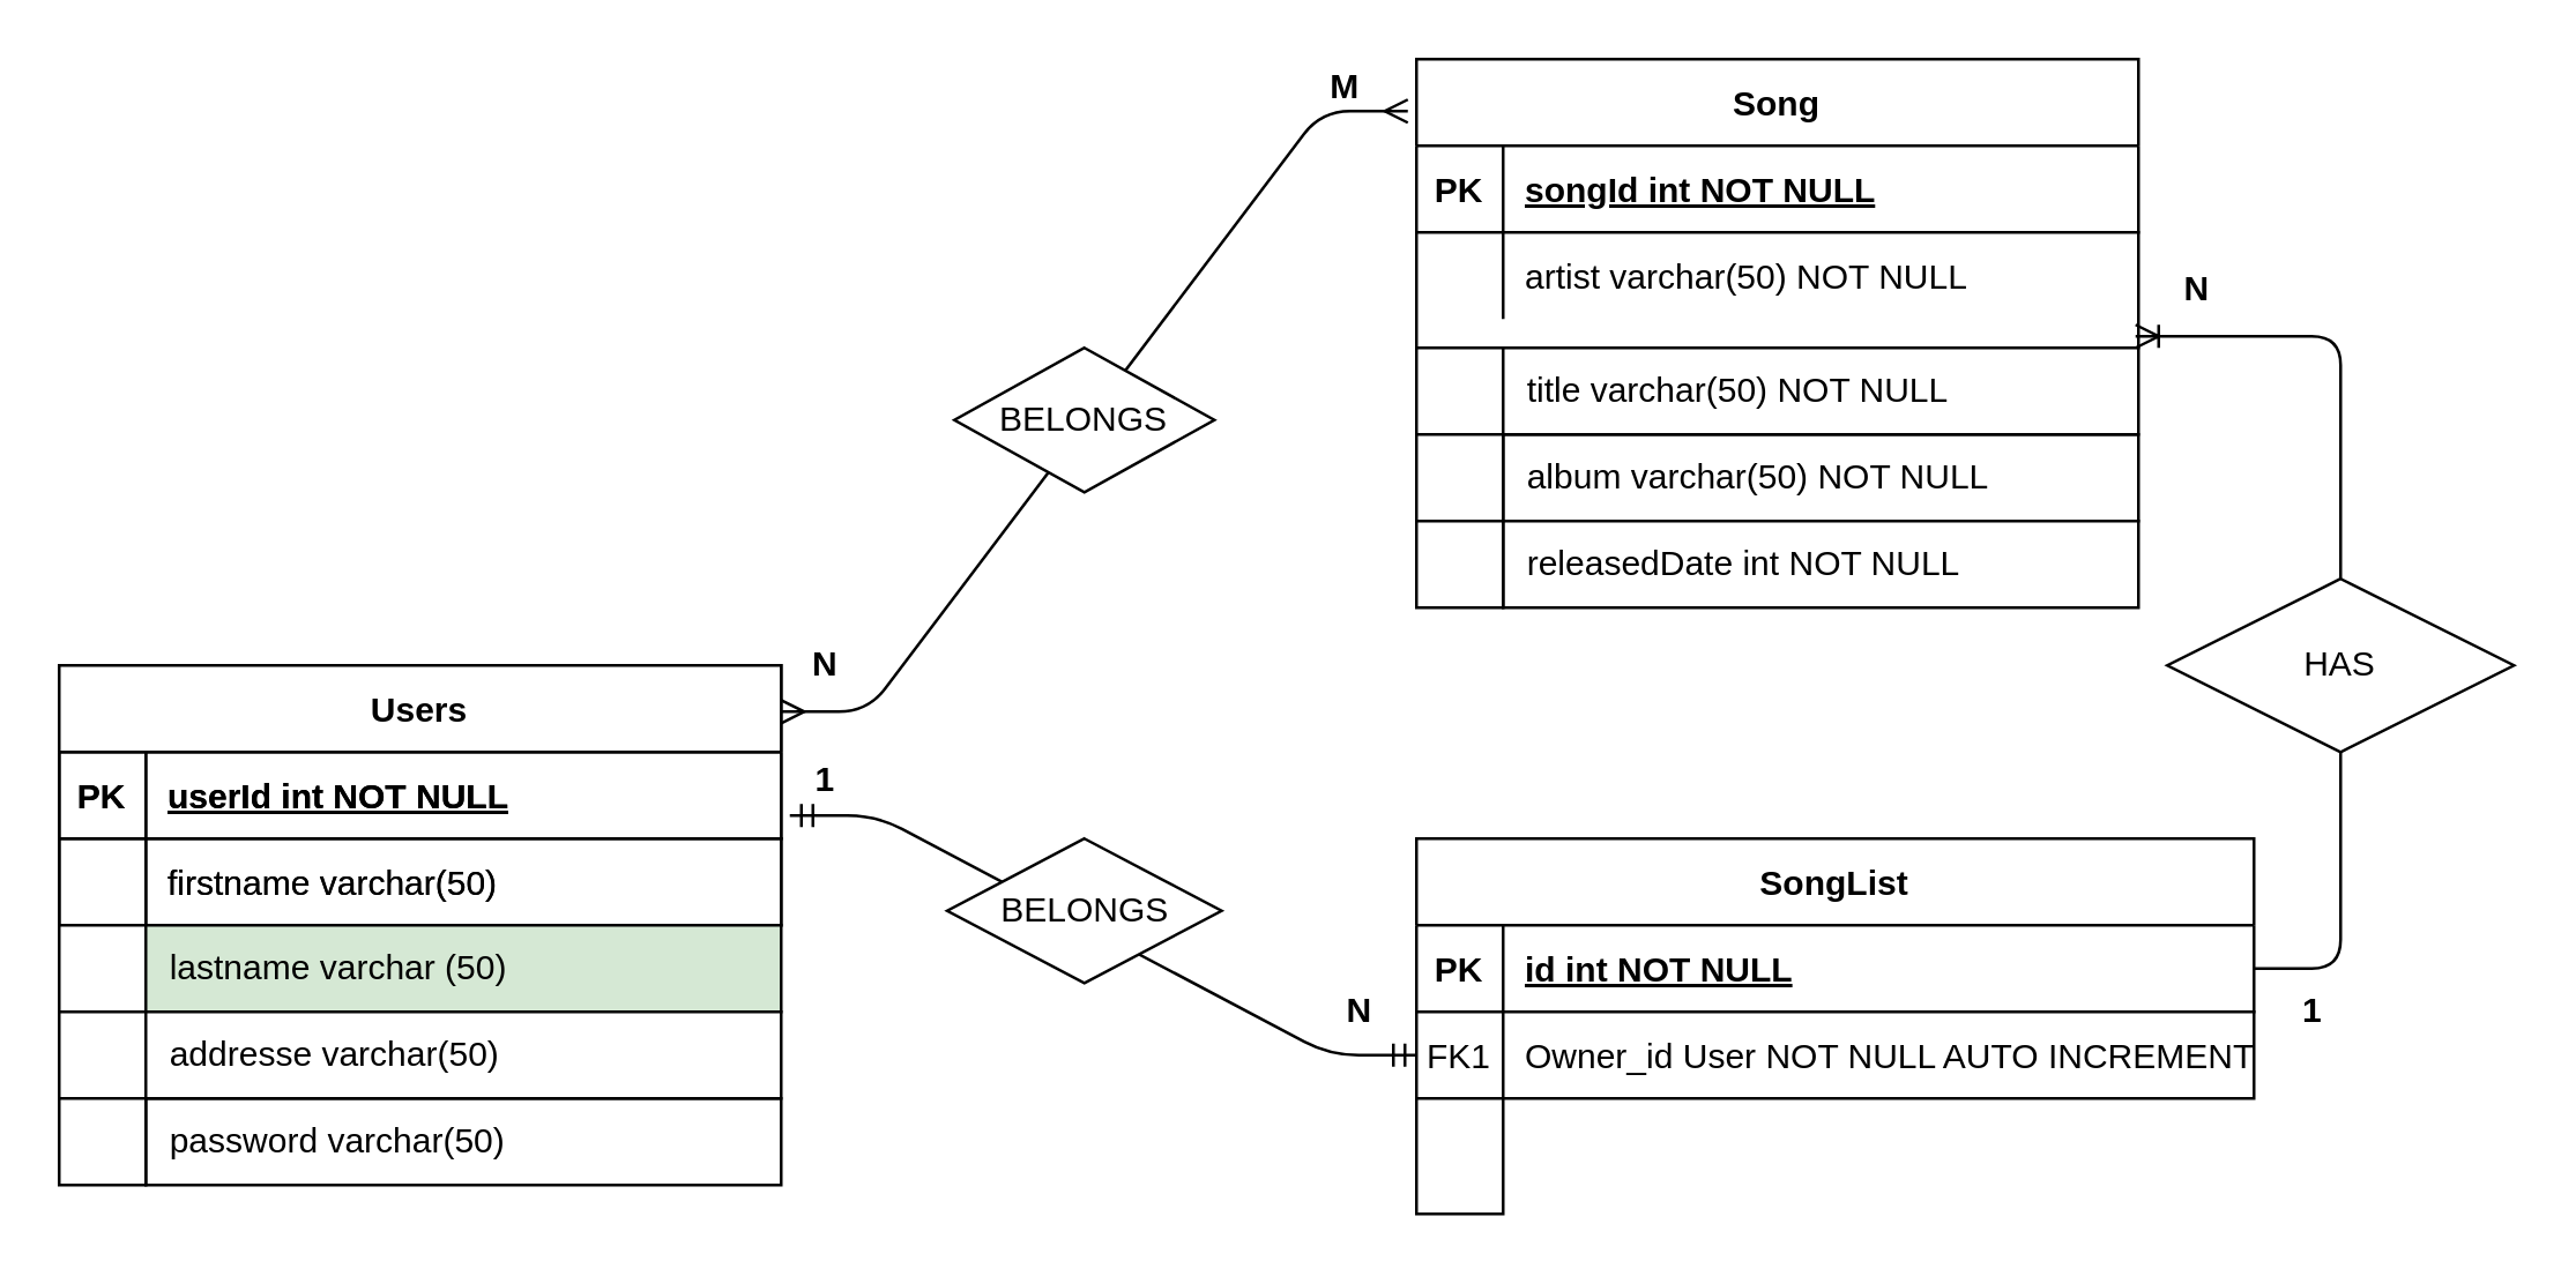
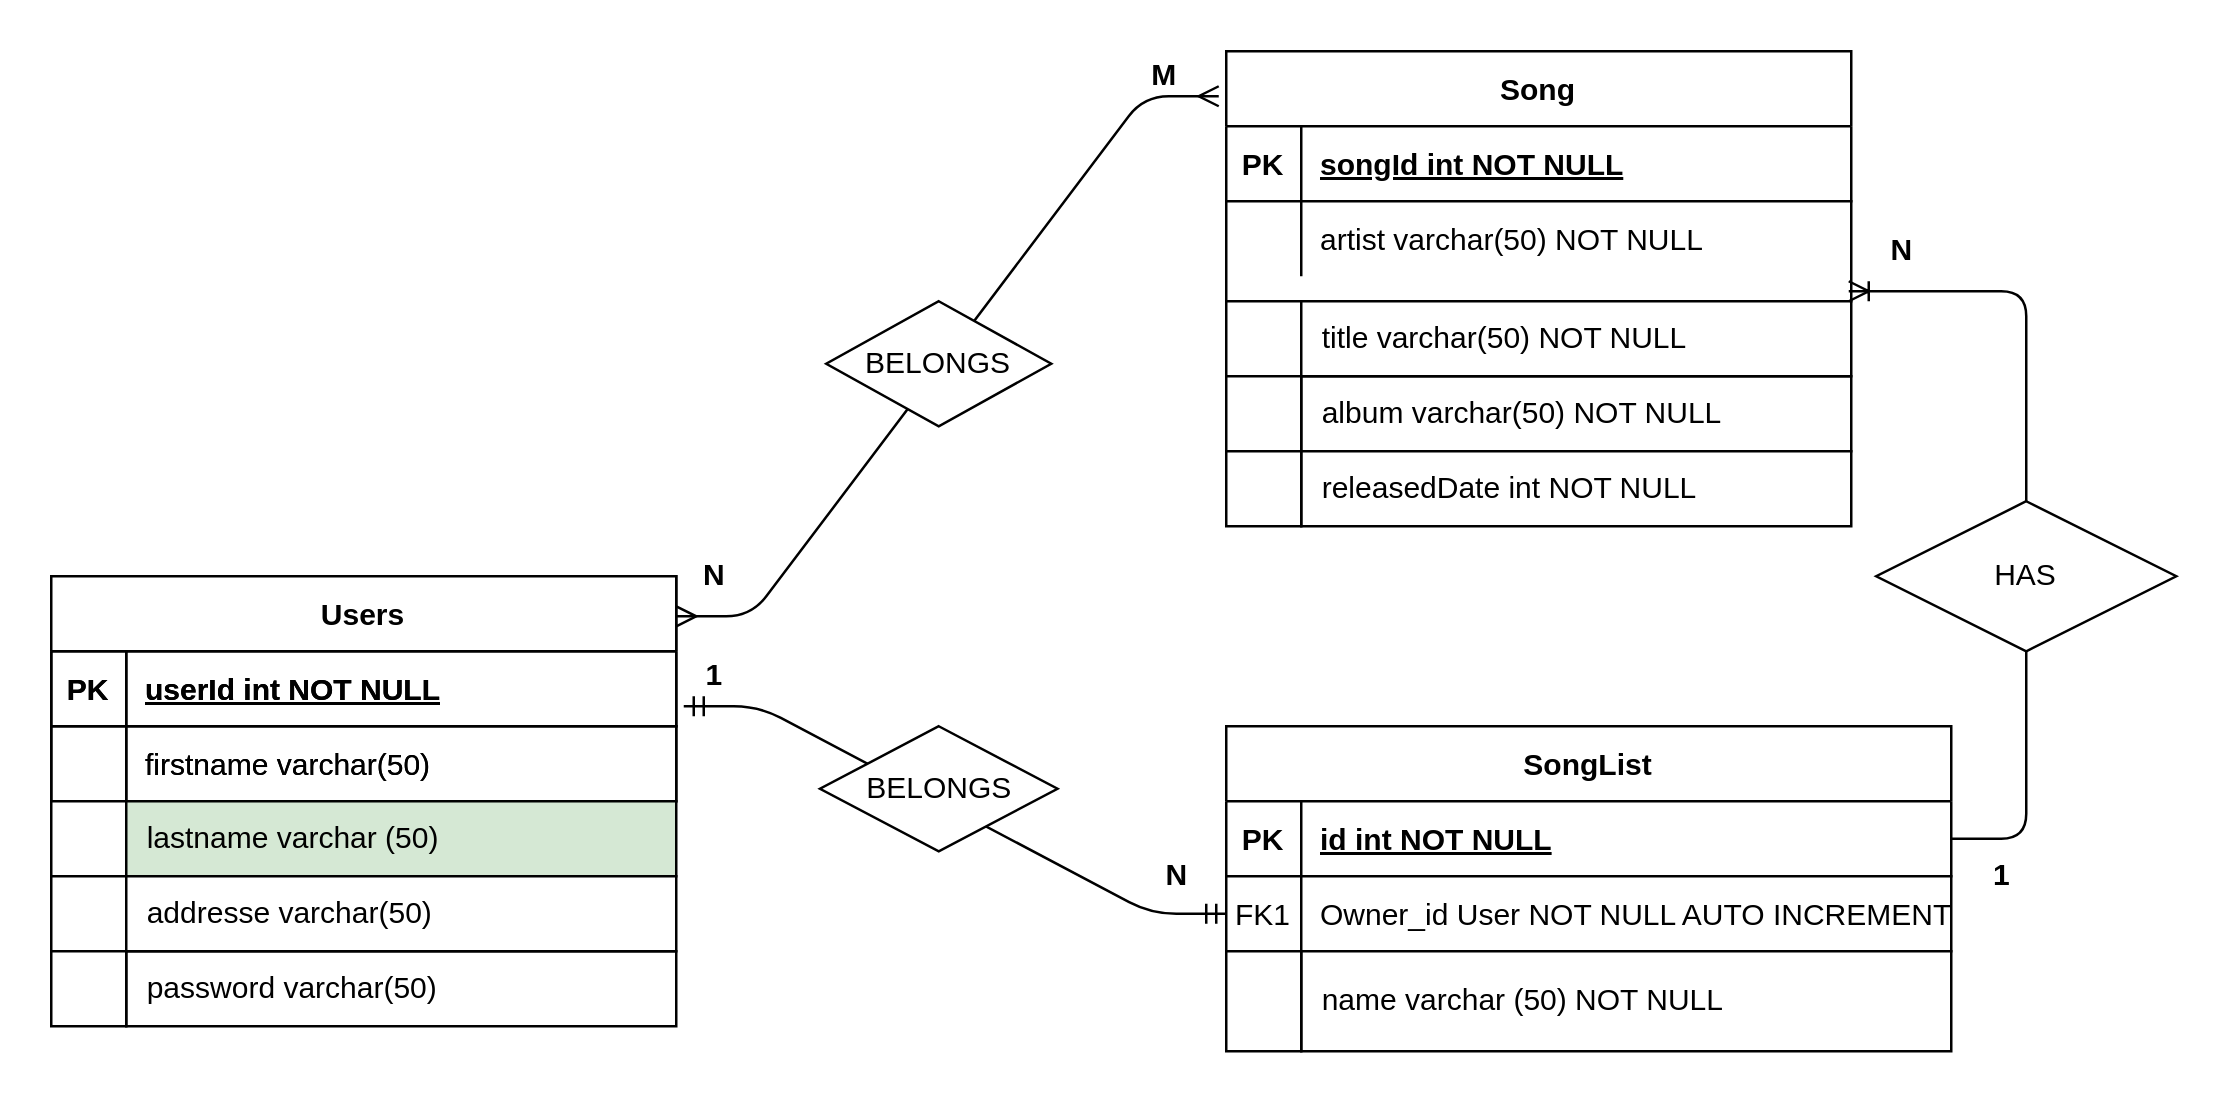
+ <mxCell id="35" value="&amp;nbsp; name varchar (50) NOT NULL" style="rounded=0;whiteSpace=wrap;html=1;align=left;labelPosition=center;verticalLabelPosition=middle;verticalAlign=middle;" parent="1" vertex="1"><mxGeometry x="520" y="380" width="260" height="40" as="geometry" /></mxCell>
